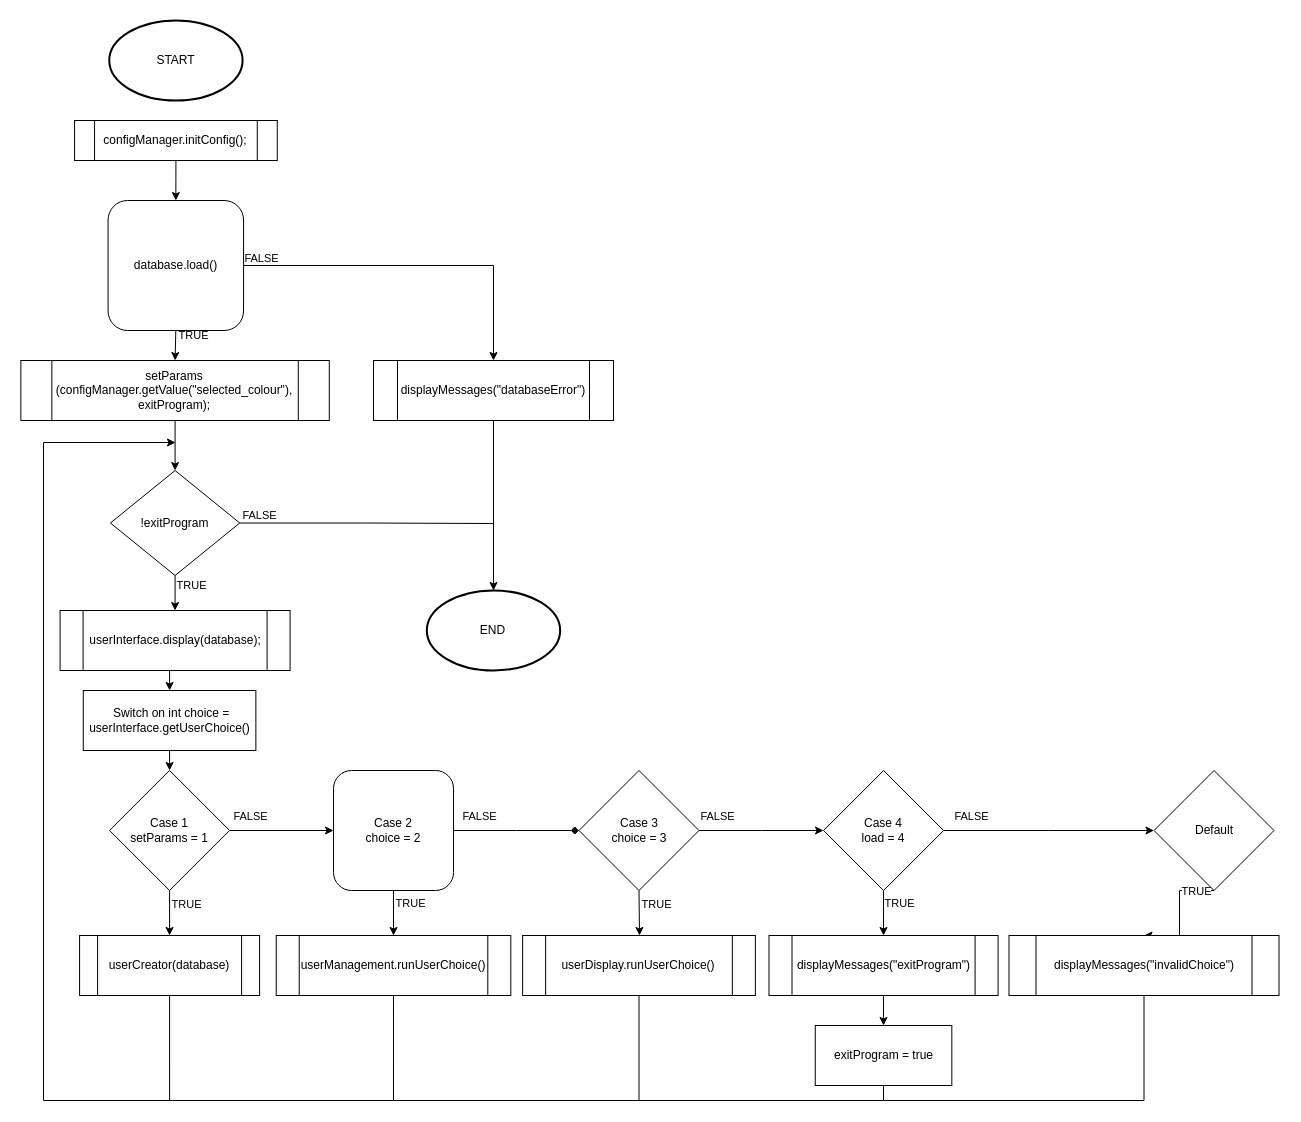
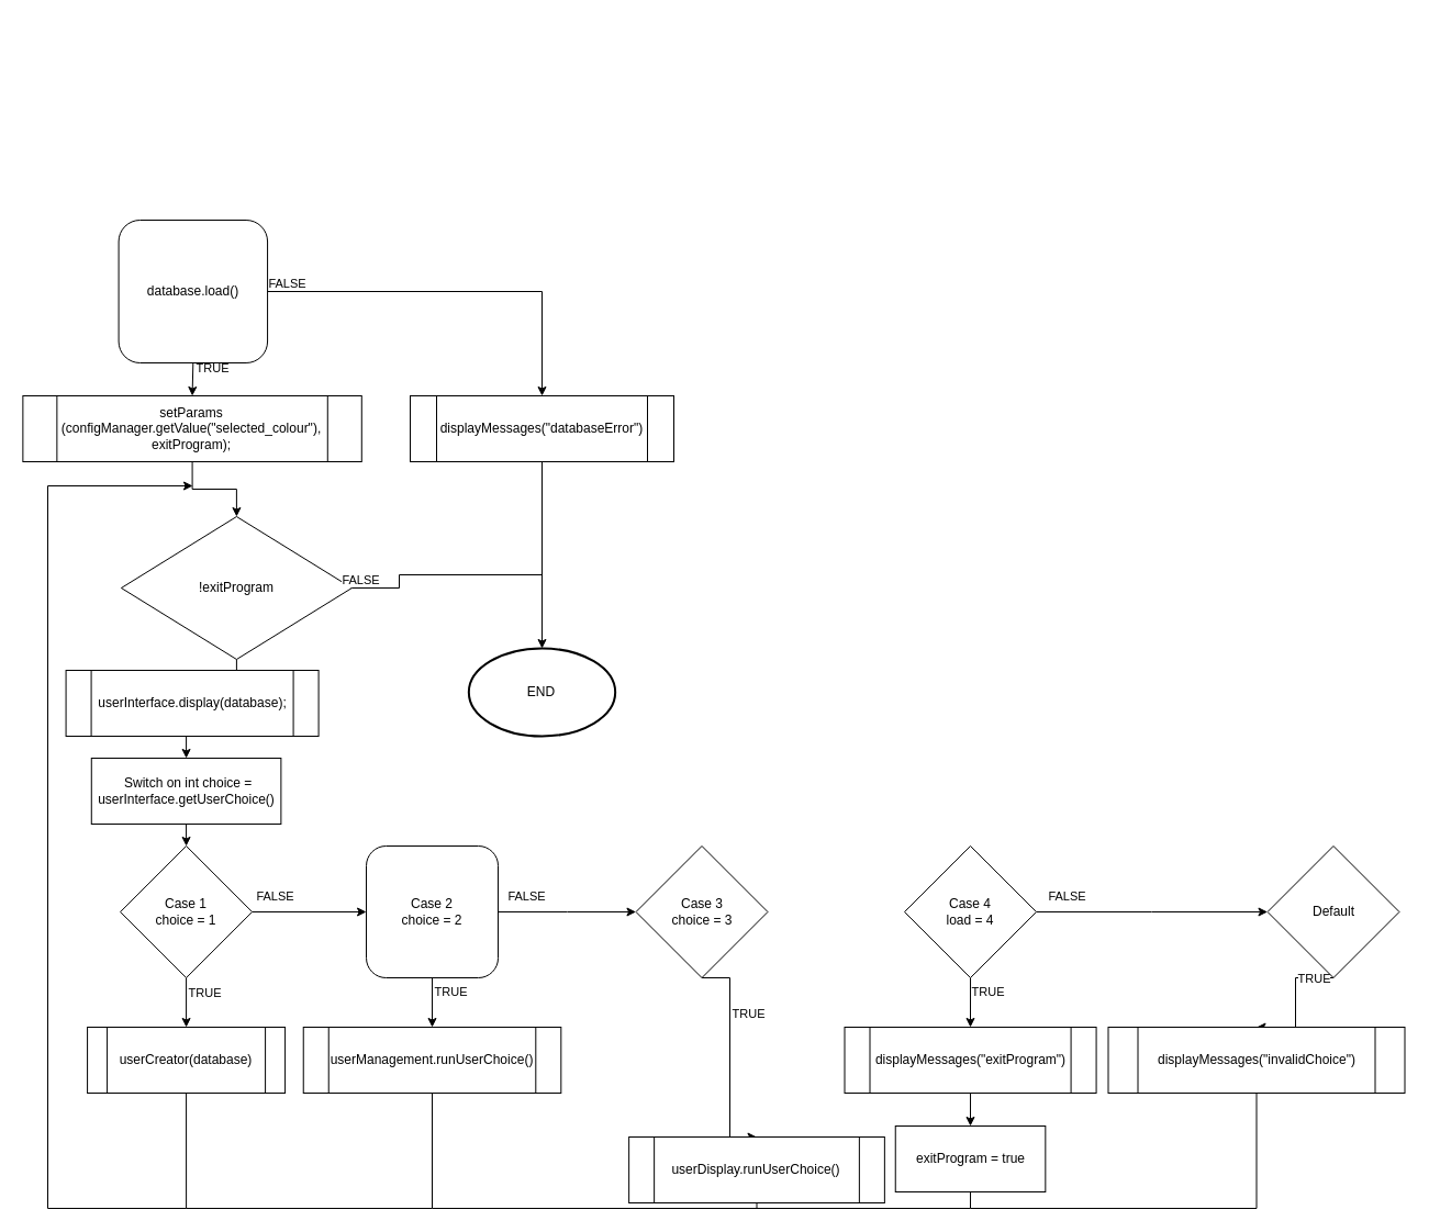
- <mxCell id="2" value="START" style="strokeWidth=2;html=1;shape=mxgraph.flowchart.start_1;whiteSpace=wrap;" parent="1" vertex="1"><mxGeometry x="108.76" y="20" width="133.33" height="80" as="geometry" /></mxCell>
- <mxCell id="4" value="&lt;div&gt;configManager.initConfig();&lt;/div&gt;" style="shape=process;whiteSpace=wrap;html=1;backgroundOutline=1;" parent="1" vertex="1"><mxGeometry x="74.07" y="120" width="202.71" height="40" as="geometry" /></mxCell>
- <mxCell id="3" value="" style="edgeStyle=orthogonalEdgeStyle;rounded=0;orthogonalLoop=1;jettySize=auto;html=1;exitX=0.5;exitY=1;exitDx=0;exitDy=0;entryX=0.5;entryY=0;entryDx=0;entryDy=0;" parent="1" source="4" target="9" edge="1"><mxGeometry relative="1" as="geometry"><mxPoint x="169.075" y="117.27" as="targetPoint" /></mxGeometry></mxCell>
- <mxCell id="14" value="!exitProgram" style="rhombus;whiteSpace=wrap;html=1;" parent="1" vertex="1"><mxGeometry x="109.92" y="470" width="129.32" height="105" as="geometry" /></mxCell>
+ <mxCell id="14" value="!exitProgram" style="rhombus;whiteSpace=wrap;html=1;" parent="1" vertex="1"><mxGeometry x="109.92" y="470" width="210" height="130" as="geometry" /></mxCell>
- <mxCell id="23" value="Case 1&#10;setParams = 1" style="rhombus;whiteSpace=wrap;html=1;" parent="1" vertex="1"><mxGeometry x="109.08" y="770" width="120" height="120" as="geometry" /></mxCell>
+ <mxCell id="23" value="Case 1&#10;choice = 1" style="rhombus;whiteSpace=wrap;html=1;" parent="1" vertex="1"><mxGeometry x="109.08" y="770" width="120" height="120" as="geometry" /></mxCell>
- <mxCell id="26" style="edgeStyle=elbowEdgeStyle;rounded=0;orthogonalLoop=1;jettySize=auto;html=1;exitX=1;exitY=0.5;exitDx=0;exitDy=0;entryX=0;entryY=0.5;entryDx=0;entryDy=0;endArrow=diamond;" parent="1" source="28" target="33" edge="1"><mxGeometry relative="1" as="geometry" /></mxCell>
+ <mxCell id="26" style="edgeStyle=elbowEdgeStyle;rounded=0;orthogonalLoop=1;jettySize=auto;html=1;exitX=1;exitY=0.5;exitDx=0;exitDy=0;entryX=0;entryY=0.5;entryDx=0;entryDy=0;" parent="1" source="28" target="33" edge="1"><mxGeometry relative="1" as="geometry" /></mxCell>
- <mxCell id="31" style="edgeStyle=elbowEdgeStyle;rounded=0;orthogonalLoop=1;jettySize=auto;html=1;exitX=1;exitY=0.5;exitDx=0;exitDy=0;" parent="1" source="33" target="38" edge="1"><mxGeometry relative="1" as="geometry" /></mxCell>
- <mxCell id="32" value="FALSE" style="edgeLabel;html=1;align=center;verticalAlign=middle;resizable=0;points=[];" parent="31" vertex="1" connectable="0"><mxGeometry x="-0.822" y="-2" relative="1" as="geometry"><mxPoint x="7" y="-17" as="offset" /></mxGeometry></mxCell>
- <mxCell id="45" value="userDisplay.runUserChoice()" style="shape=process;whiteSpace=wrap;html=1;backgroundOutline=1;" parent="1" vertex="1"><mxGeometry x="522.13" y="935" width="232.74" height="60" as="geometry" /></mxCell>
+ <mxCell id="45" value="userDisplay.runUserChoice()" style="shape=process;whiteSpace=wrap;html=1;backgroundOutline=1;" parent="1" vertex="1"><mxGeometry x="572.13" y="1035" width="232.74" height="60" as="geometry" /></mxCell>
